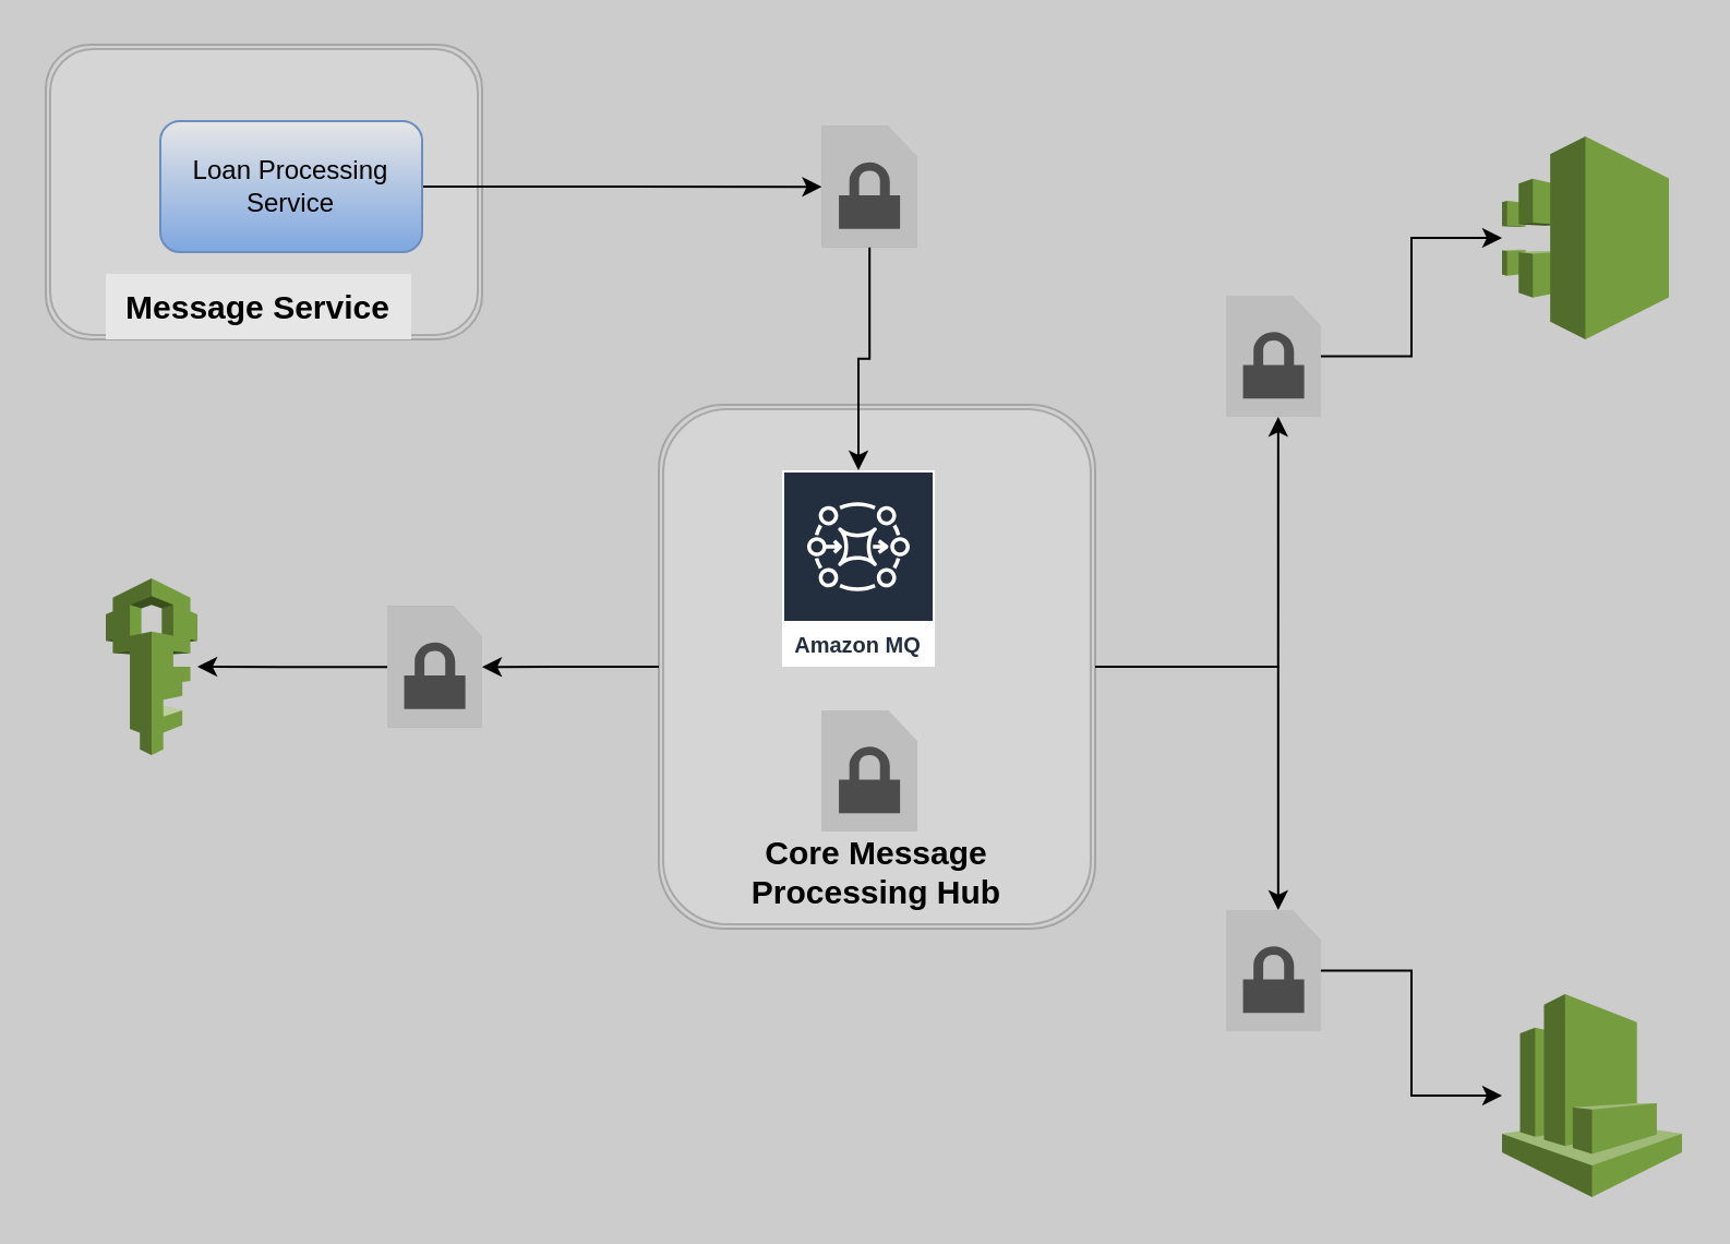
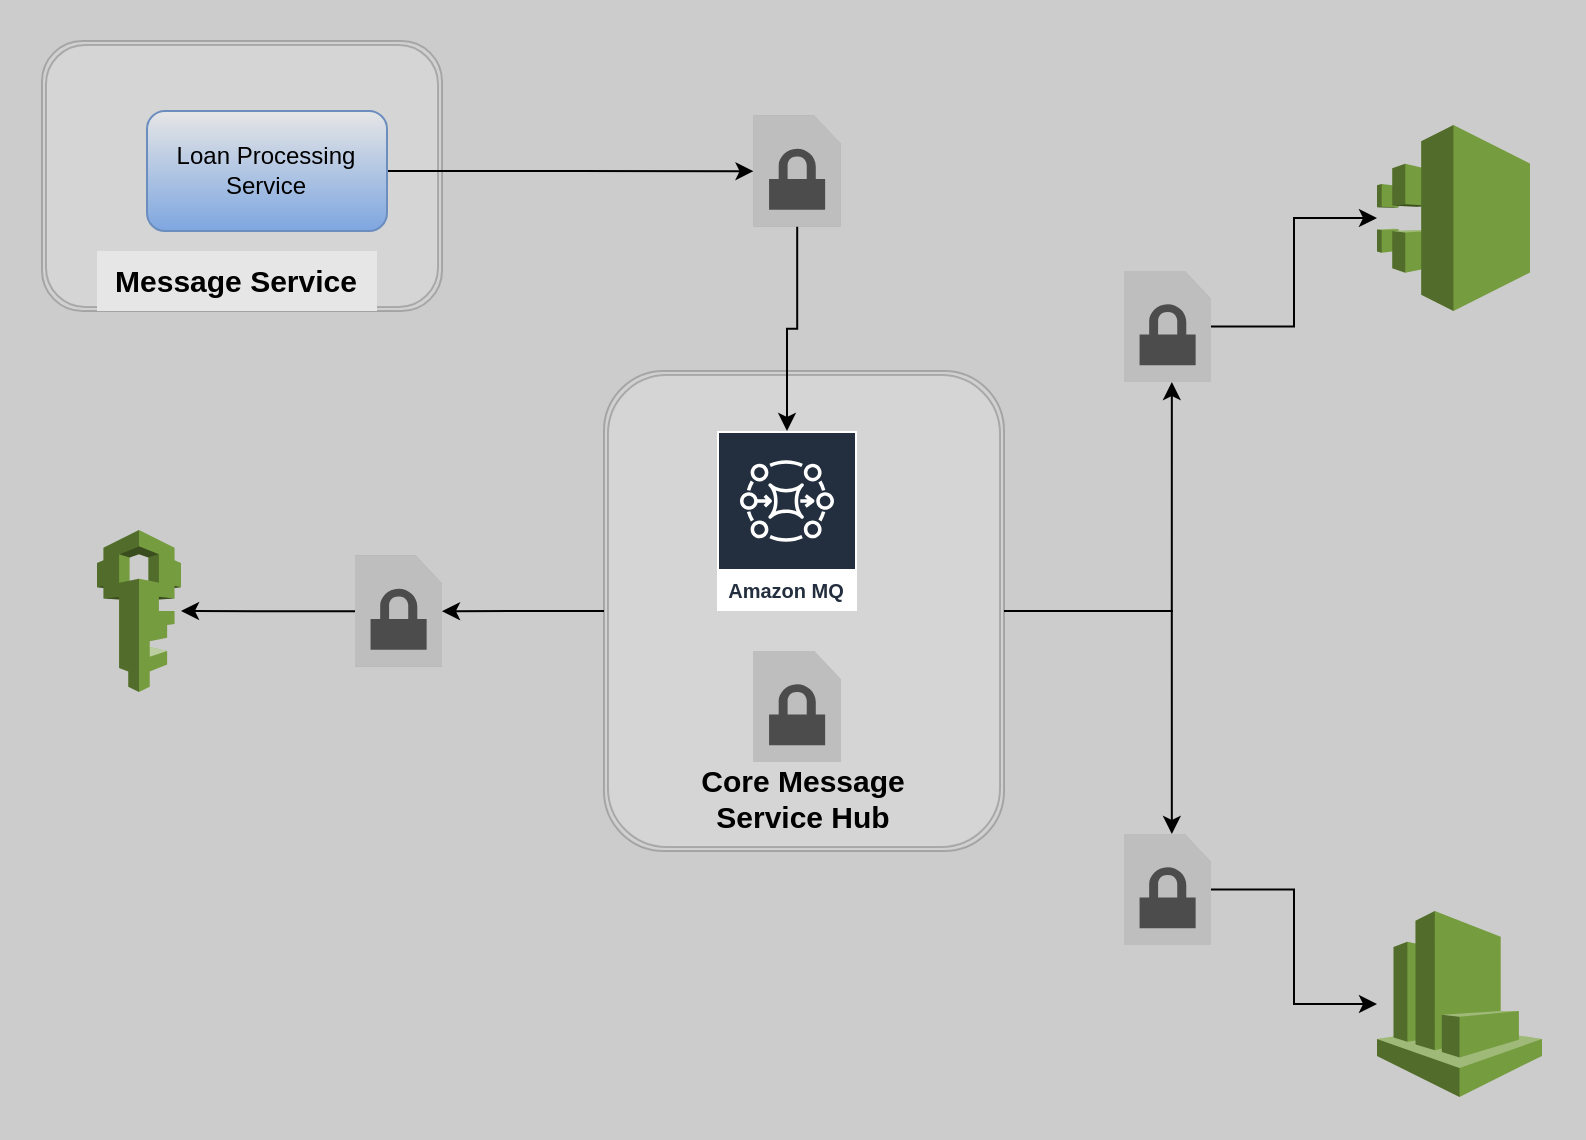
- <mxCell id="20" value="Core Message Processing Hub" style="text;strokeColor=none;align=center;fillColor=none;html=1;verticalAlign=middle;whiteSpace=wrap;rounded=0;fontSize=15;fontStyle=1" vertex="1" parent="1"><mxGeometry x="324" y="380.5" width="155" height="36" as="geometry" /></mxCell>
+ <mxCell id="20" value="Core Message Service Hub" style="text;strokeColor=none;align=center;fillColor=none;html=1;verticalAlign=middle;whiteSpace=wrap;rounded=0;fontSize=15;fontStyle=1" vertex="1" parent="1"><mxGeometry x="324" y="380.5" width="155" height="36" as="geometry" /></mxCell>
